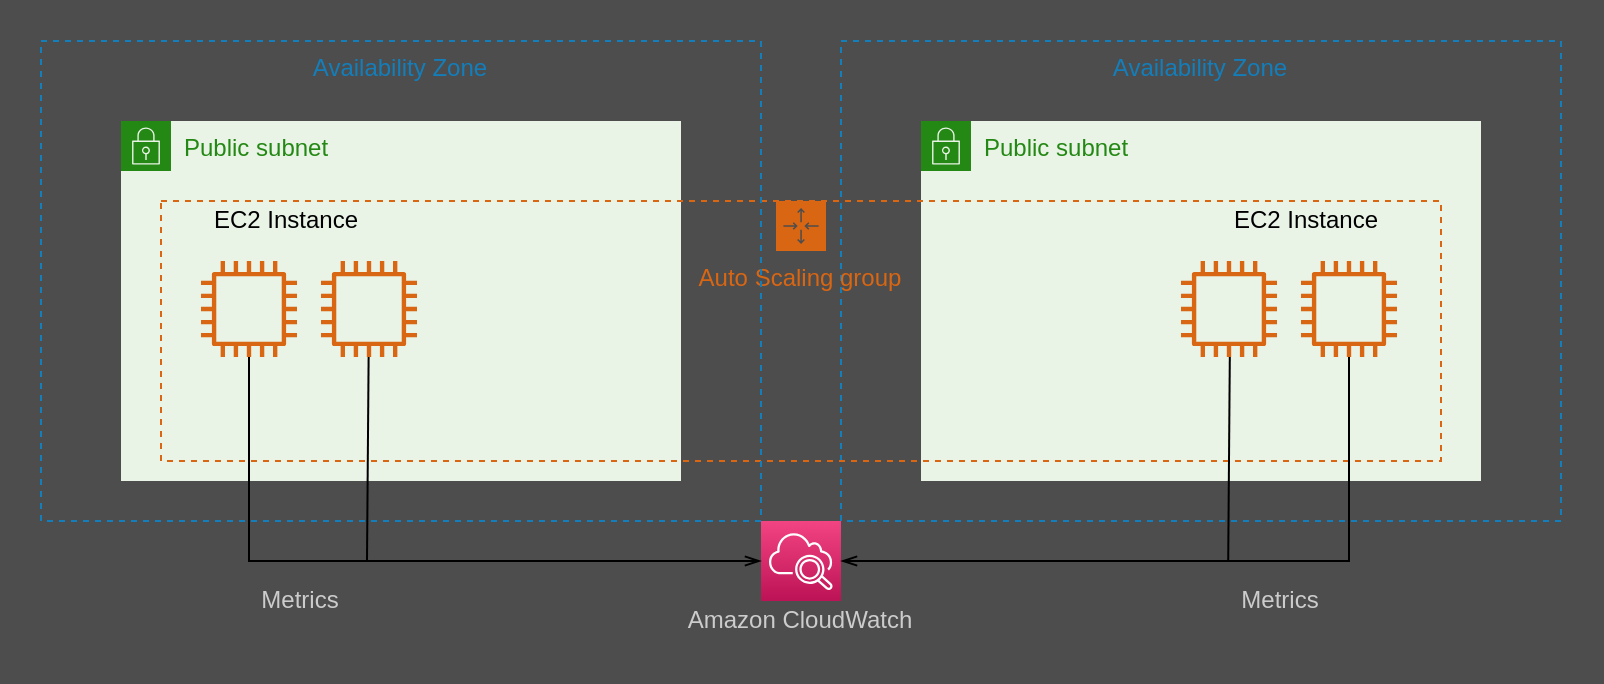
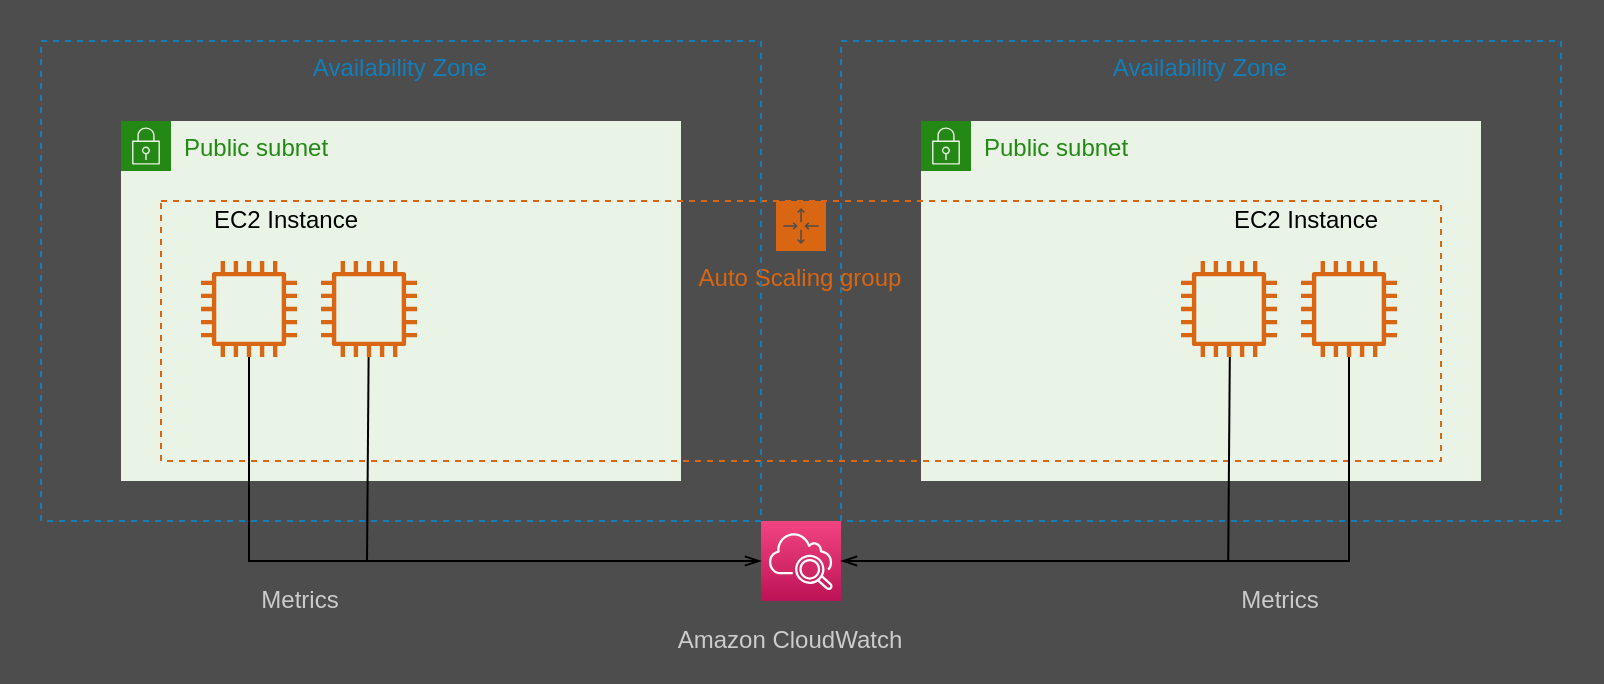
- <mxCell id="18" value="Amazon CloudWatch" style="text;html=1;strokeColor=none;fillColor=none;align=center;verticalAlign=middle;whiteSpace=wrap;rounded=0;fontColor=#CCCCCC;" vertex="1" parent="1"><mxGeometry x="340" y="300" width="120" height="20" as="geometry" /></mxCell>
+ <mxCell id="18" value="Amazon CloudWatch" style="text;html=1;strokeColor=none;fillColor=none;align=center;verticalAlign=middle;whiteSpace=wrap;rounded=0;fontColor=#CCCCCC;" vertex="1" parent="1"><mxGeometry x="335" y="310" width="120" height="20" as="geometry" /></mxCell>
